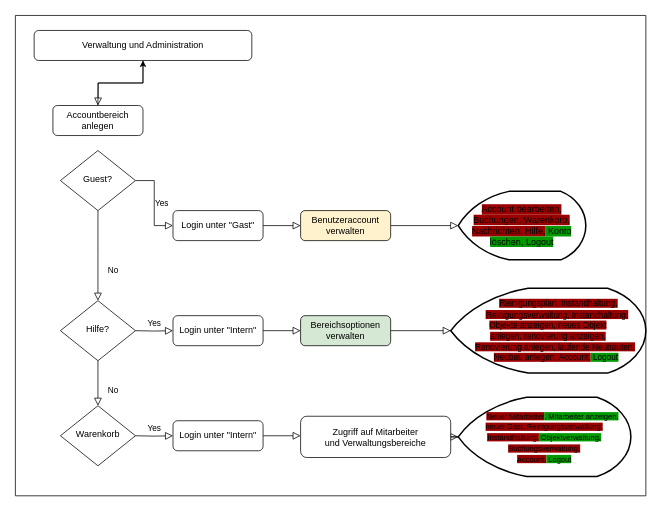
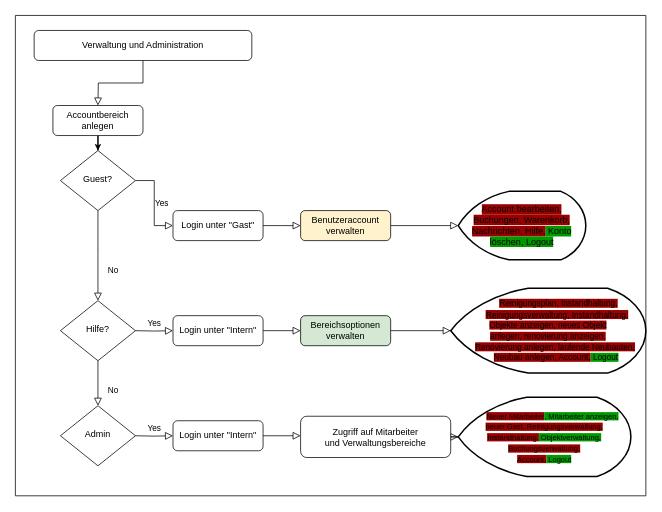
- <mxCell id="4" style="edgeStyle=orthogonalEdgeStyle;rounded=0;orthogonalLoop=1;jettySize=auto;html=1;" parent="1" source="5" target="3" edge="1"><mxGeometry relative="1" as="geometry" /></mxCell>
+ <mxCell id="4" style="edgeStyle=orthogonalEdgeStyle;rounded=0;orthogonalLoop=1;jettySize=auto;html=1;entryX=0.5;entryY=0;entryDx=0;entryDy=0;" parent="1" source="5" target="8" edge="1"><mxGeometry relative="1" as="geometry" /></mxCell>
- <mxCell id="16" value="Warenkorb" style="rhombus;whiteSpace=wrap;html=1;shadow=0;fontFamily=Helvetica;fontSize=12;align=center;strokeWidth=1;spacing=6;spacingTop=-4;" parent="1" vertex="1"><mxGeometry x="80" y="540" width="100" height="80" as="geometry" /></mxCell>
+ <mxCell id="16" value="Admin" style="rhombus;whiteSpace=wrap;html=1;shadow=0;fontFamily=Helvetica;fontSize=12;align=center;strokeWidth=1;spacing=6;spacingTop=-4;" parent="1" vertex="1"><mxGeometry x="80" y="540" width="100" height="80" as="geometry" /></mxCell>
